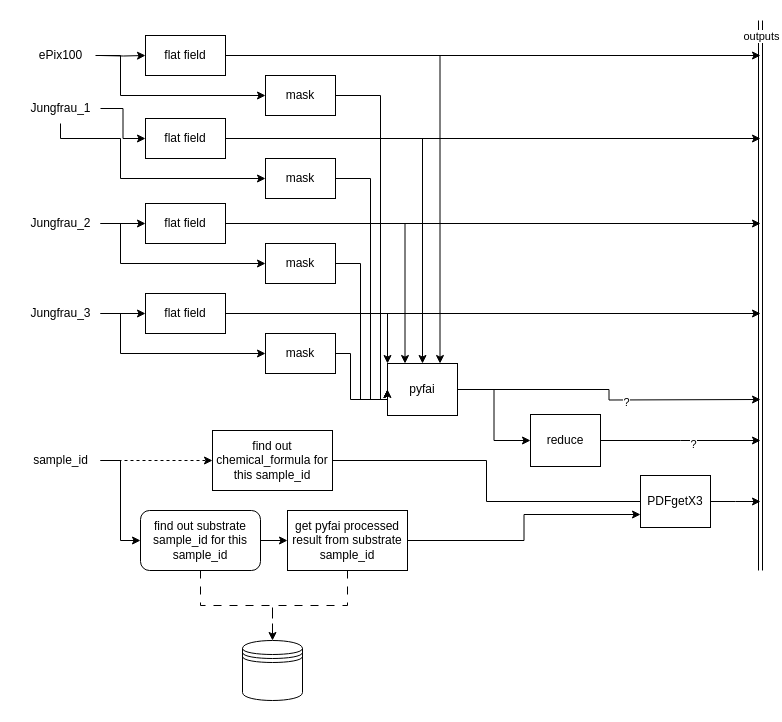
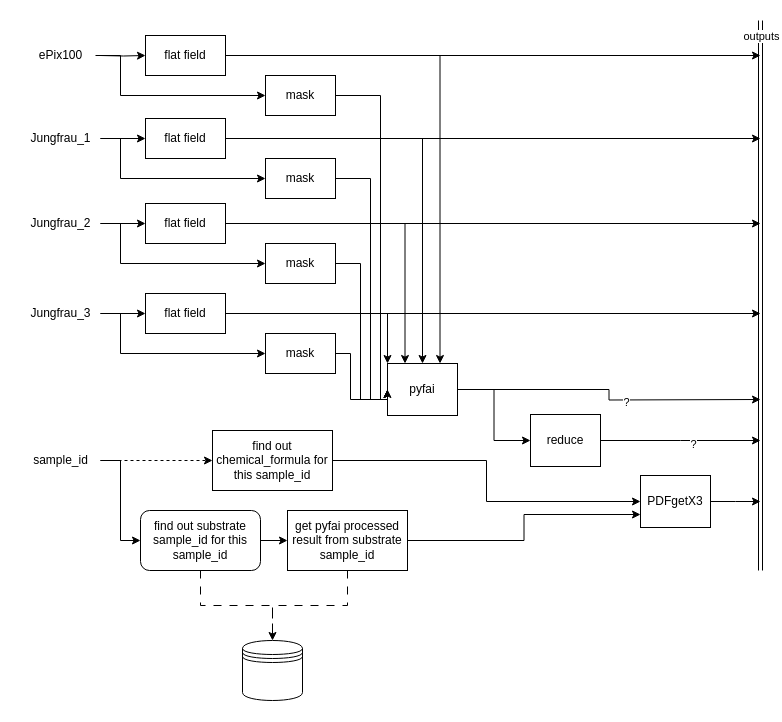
- <mxCell id="4" value="Jungfrau_1" style="text;html=1;align=center;verticalAlign=middle;resizable=0;points=[];autosize=1;strokeColor=none;fillColor=none;" parent="1" vertex="1"><mxGeometry x="20" y="93" width="80" height="30" as="geometry" /></mxCell>
+ <mxCell id="4" value="Jungfrau_1" style="text;html=1;align=center;verticalAlign=middle;resizable=0;points=[];autosize=1;strokeColor=none;fillColor=none;" parent="1" vertex="1"><mxGeometry x="20" y="123" width="80" height="30" as="geometry" /></mxCell>
- <mxCell id="52" style="edgeStyle=orthogonalEdgeStyle;rounded=0;orthogonalLoop=1;jettySize=auto;html=1;entryX=0;entryY=0.5;entryDx=0;entryDy=0;endArrow=none;" edge="1" parent="1" source="53" target="45"><mxGeometry relative="1" as="geometry" /></mxCell>
+ <mxCell id="52" style="edgeStyle=orthogonalEdgeStyle;rounded=0;orthogonalLoop=1;jettySize=auto;html=1;entryX=0;entryY=0.5;entryDx=0;entryDy=0;" edge="1" parent="1" source="53" target="45"><mxGeometry relative="1" as="geometry" /></mxCell>
